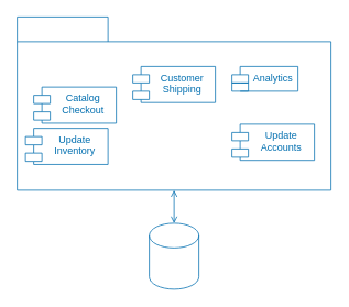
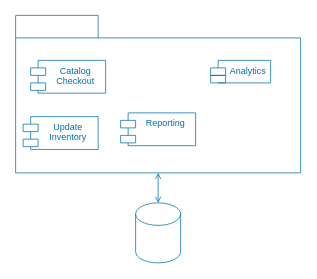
- <mxCell id="6" value="Customer&#10;Shipping" style="shape=module;align=left;spacingLeft=20;align=center;verticalAlign=top;fillColor=none;fontColor=#006EAF;strokeColor=#006EAF;" vertex="1" parent="3"><mxGeometry x="140" y="60.005" width="100" height="43.75" as="geometry" /></mxCell>
- <mxCell id="5" value="Catalog&#10;Checkout" style="shape=module;align=left;spacingLeft=20;align=center;verticalAlign=top;fillColor=none;fontColor=#006EAF;strokeColor=#006EAF;" vertex="1" parent="3"><mxGeometry x="20" y="85.005" width="100" height="43.75" as="geometry" /></mxCell>
+ <mxCell id="5" value="Catalog&#10;Checkout" style="shape=module;align=left;spacingLeft=20;align=center;verticalAlign=top;fillColor=none;fontColor=#006EAF;strokeColor=#006EAF;" vertex="1" parent="3"><mxGeometry x="20" y="60.005" width="100" height="43.75" as="geometry" /></mxCell>
+ <mxCell id="9" value="Reporting" style="shape=module;align=left;spacingLeft=20;align=center;verticalAlign=top;fillColor=none;fontColor=#006EAF;strokeColor=#006EAF;" vertex="1" parent="3"><mxGeometry x="140" y="130.005" width="100" height="43.75" as="geometry" /></mxCell>
- <mxCell id="10" value="Update&#10;Accounts" style="shape=module;align=left;spacingLeft=20;align=center;verticalAlign=top;fillColor=none;fontColor=#006EAF;strokeColor=#006EAF;" vertex="1" parent="3"><mxGeometry x="260" y="130.005" width="100" height="43.75" as="geometry" /></mxCell>
